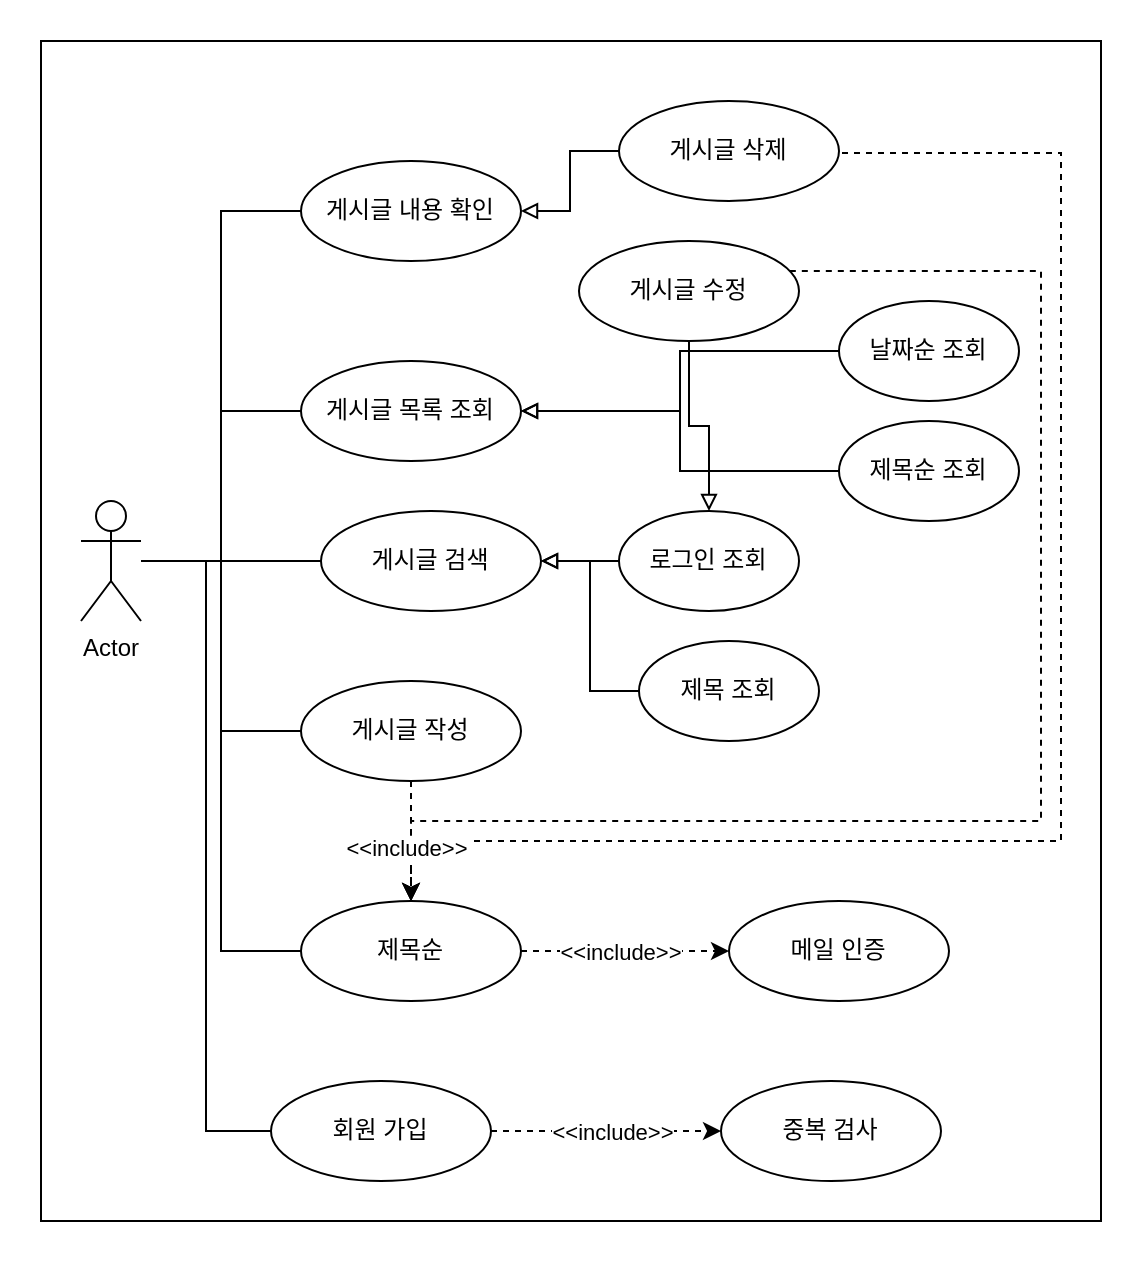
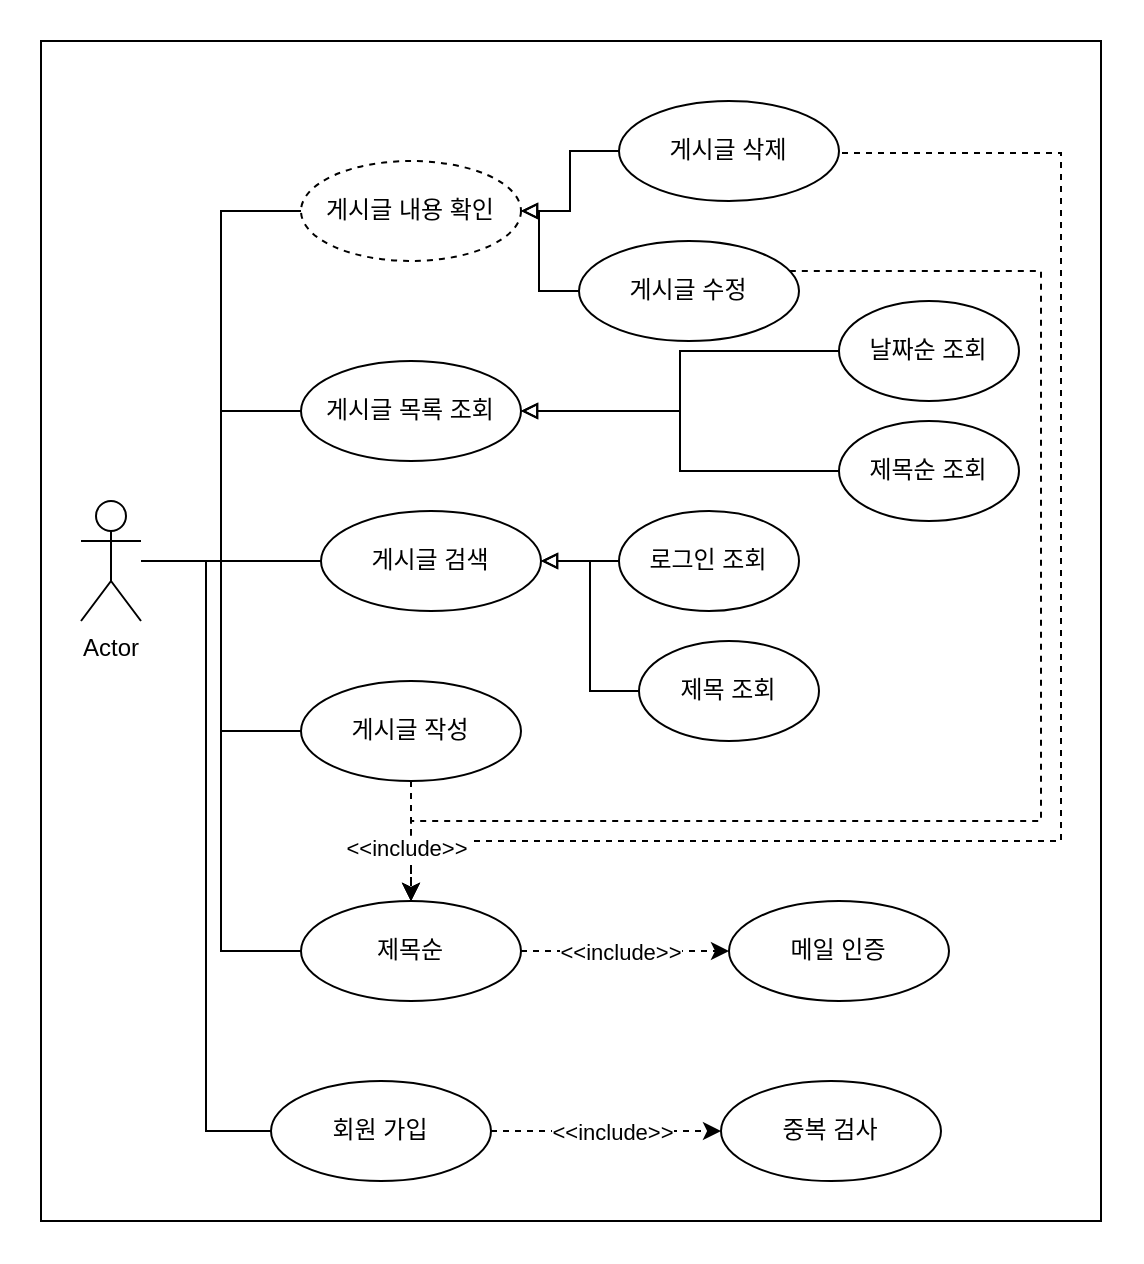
- <mxCell id="10" value="게시글 내용 확인" style="ellipse;whiteSpace=wrap;html=1;" vertex="1" parent="1"><mxGeometry x="150" y="80" width="110" height="50" as="geometry" /></mxCell>
+ <mxCell id="10" value="게시글 내용 확인" style="ellipse;whiteSpace=wrap;html=1;dashed=1;" vertex="1" parent="1"><mxGeometry x="150" y="80" width="110" height="50" as="geometry" /></mxCell>
- <mxCell id="12" style="edgeStyle=orthogonalEdgeStyle;rounded=0;orthogonalLoop=1;jettySize=auto;html=1;endArrow=block;endFill=0;" edge="1" parent="1" source="14" target="32"><mxGeometry relative="1" as="geometry" /></mxCell>
+ <mxCell id="12" style="edgeStyle=orthogonalEdgeStyle;rounded=0;orthogonalLoop=1;jettySize=auto;html=1;entryX=1;entryY=0.5;entryDx=0;entryDy=0;endArrow=block;endFill=0;" edge="1" parent="1" source="14" target="10"><mxGeometry relative="1" as="geometry" /></mxCell>
